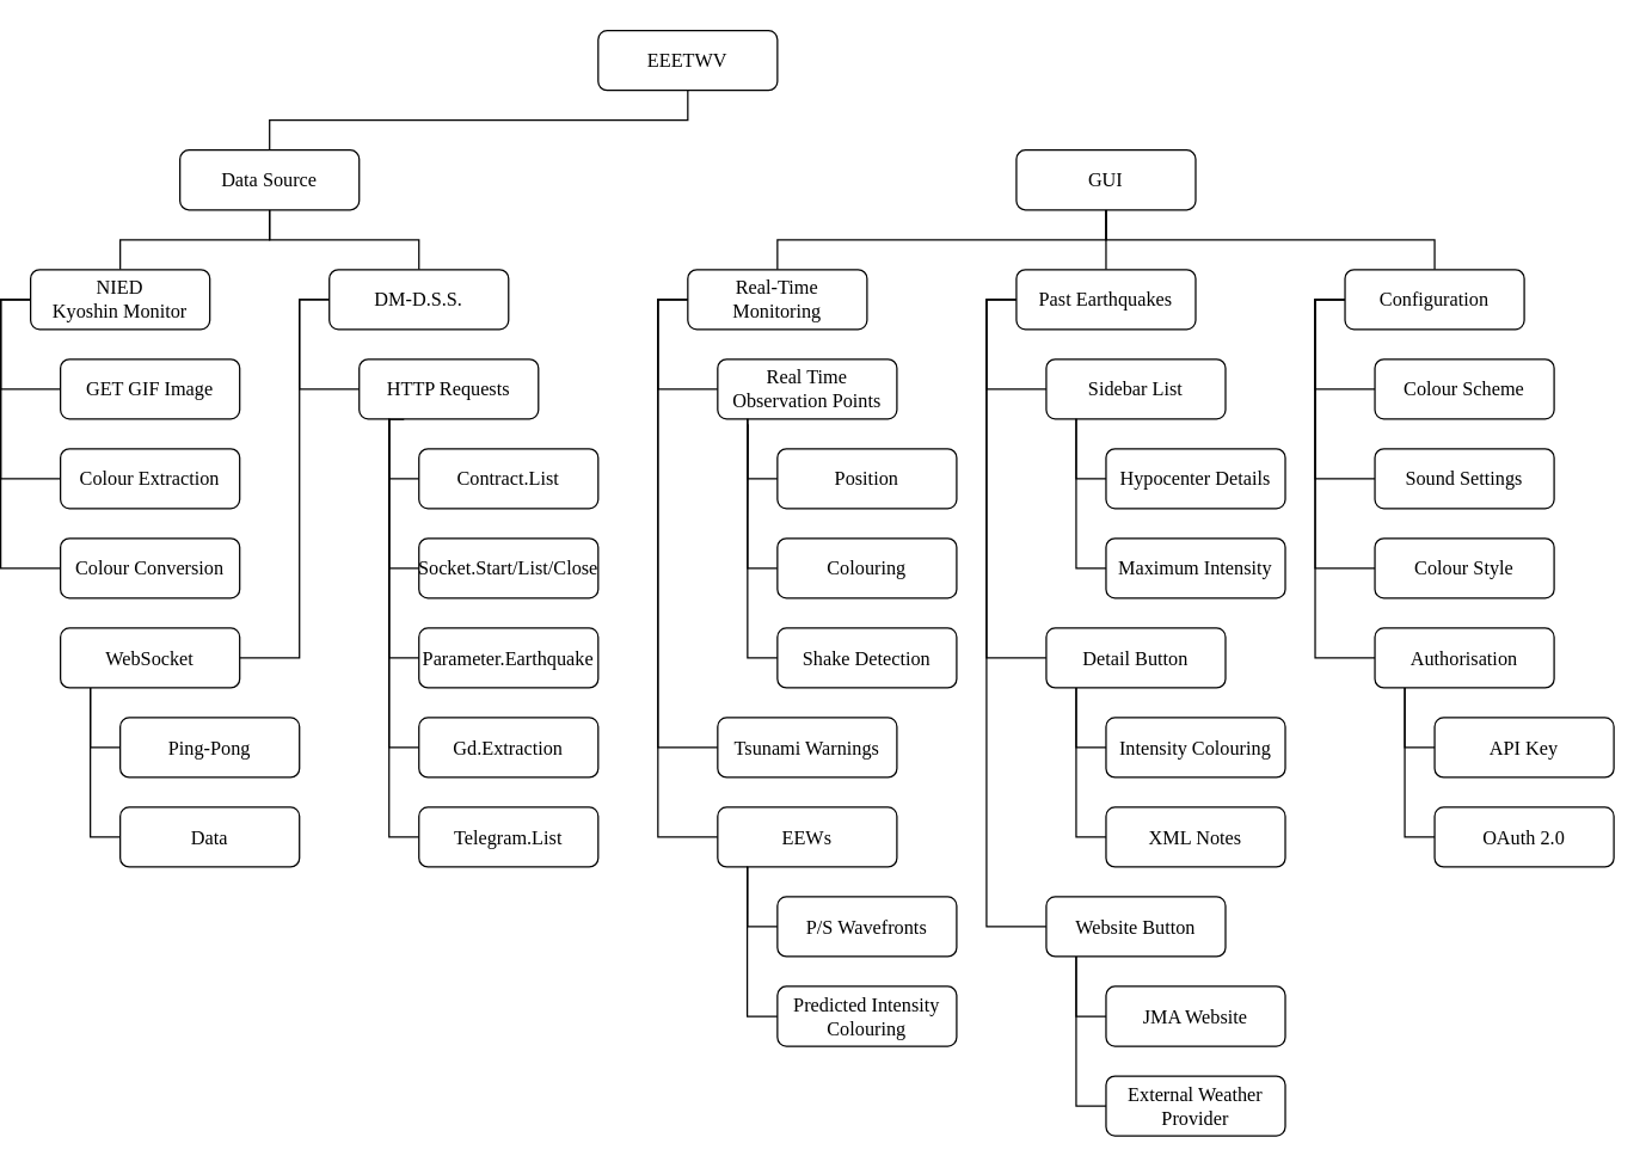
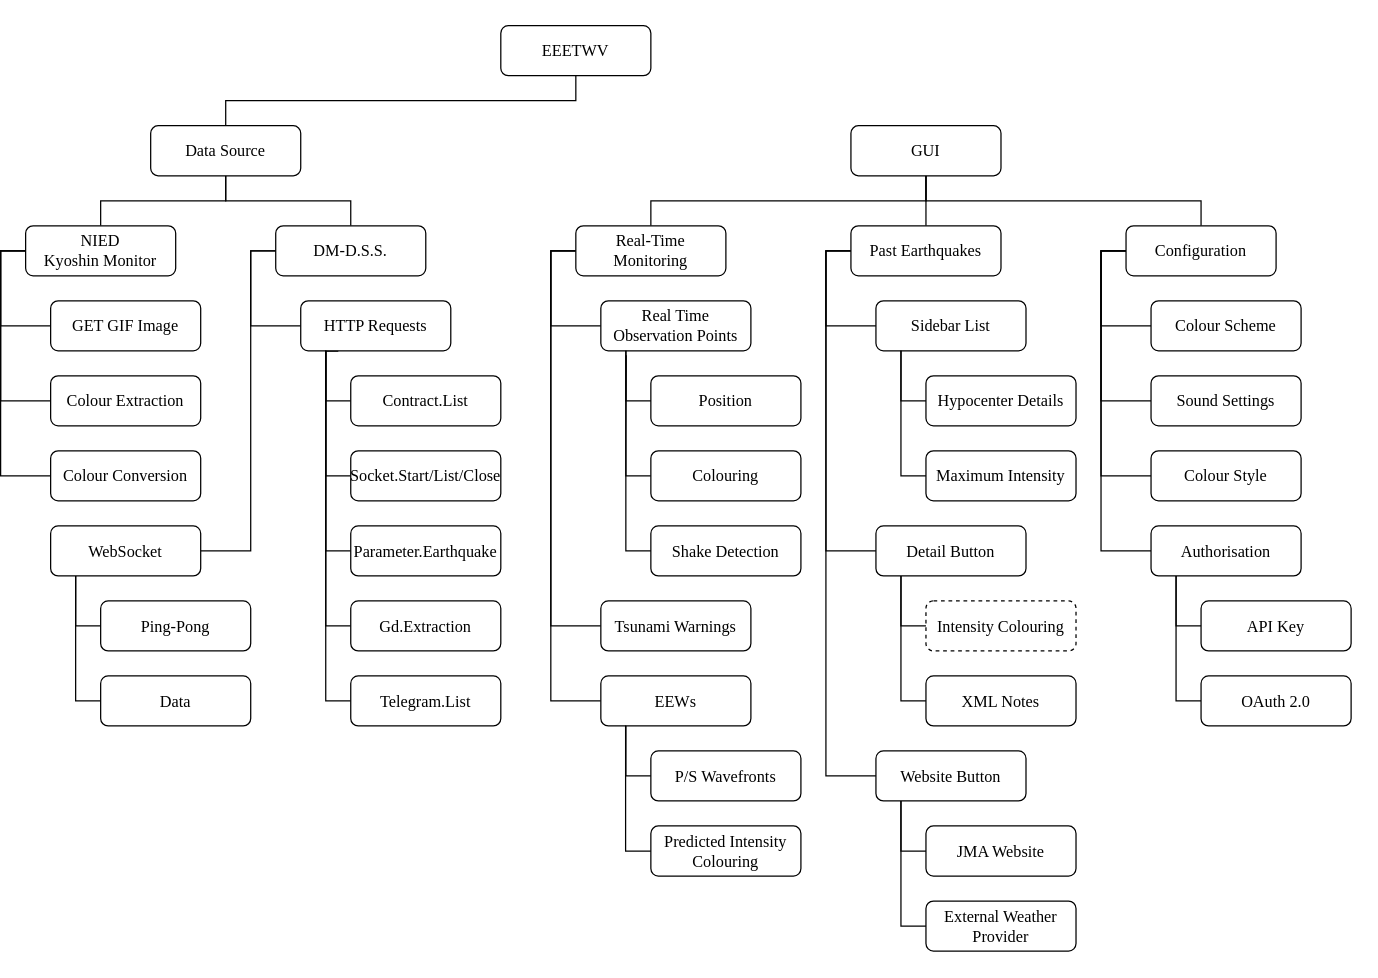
- <mxCell id="74" value="Intensity Colouring" style="rounded=1;whiteSpace=wrap;html=1;fontFamily=STIX;fontSize=13;" vertex="1" parent="1"><mxGeometry x="740" y="480" width="120" height="40" as="geometry" /></mxCell>
+ <mxCell id="74" value="Intensity Colouring" style="rounded=1;whiteSpace=wrap;html=1;fontFamily=STIX;fontSize=13;dashed=1;" vertex="1" parent="1"><mxGeometry x="740" y="480" width="120" height="40" as="geometry" /></mxCell>
